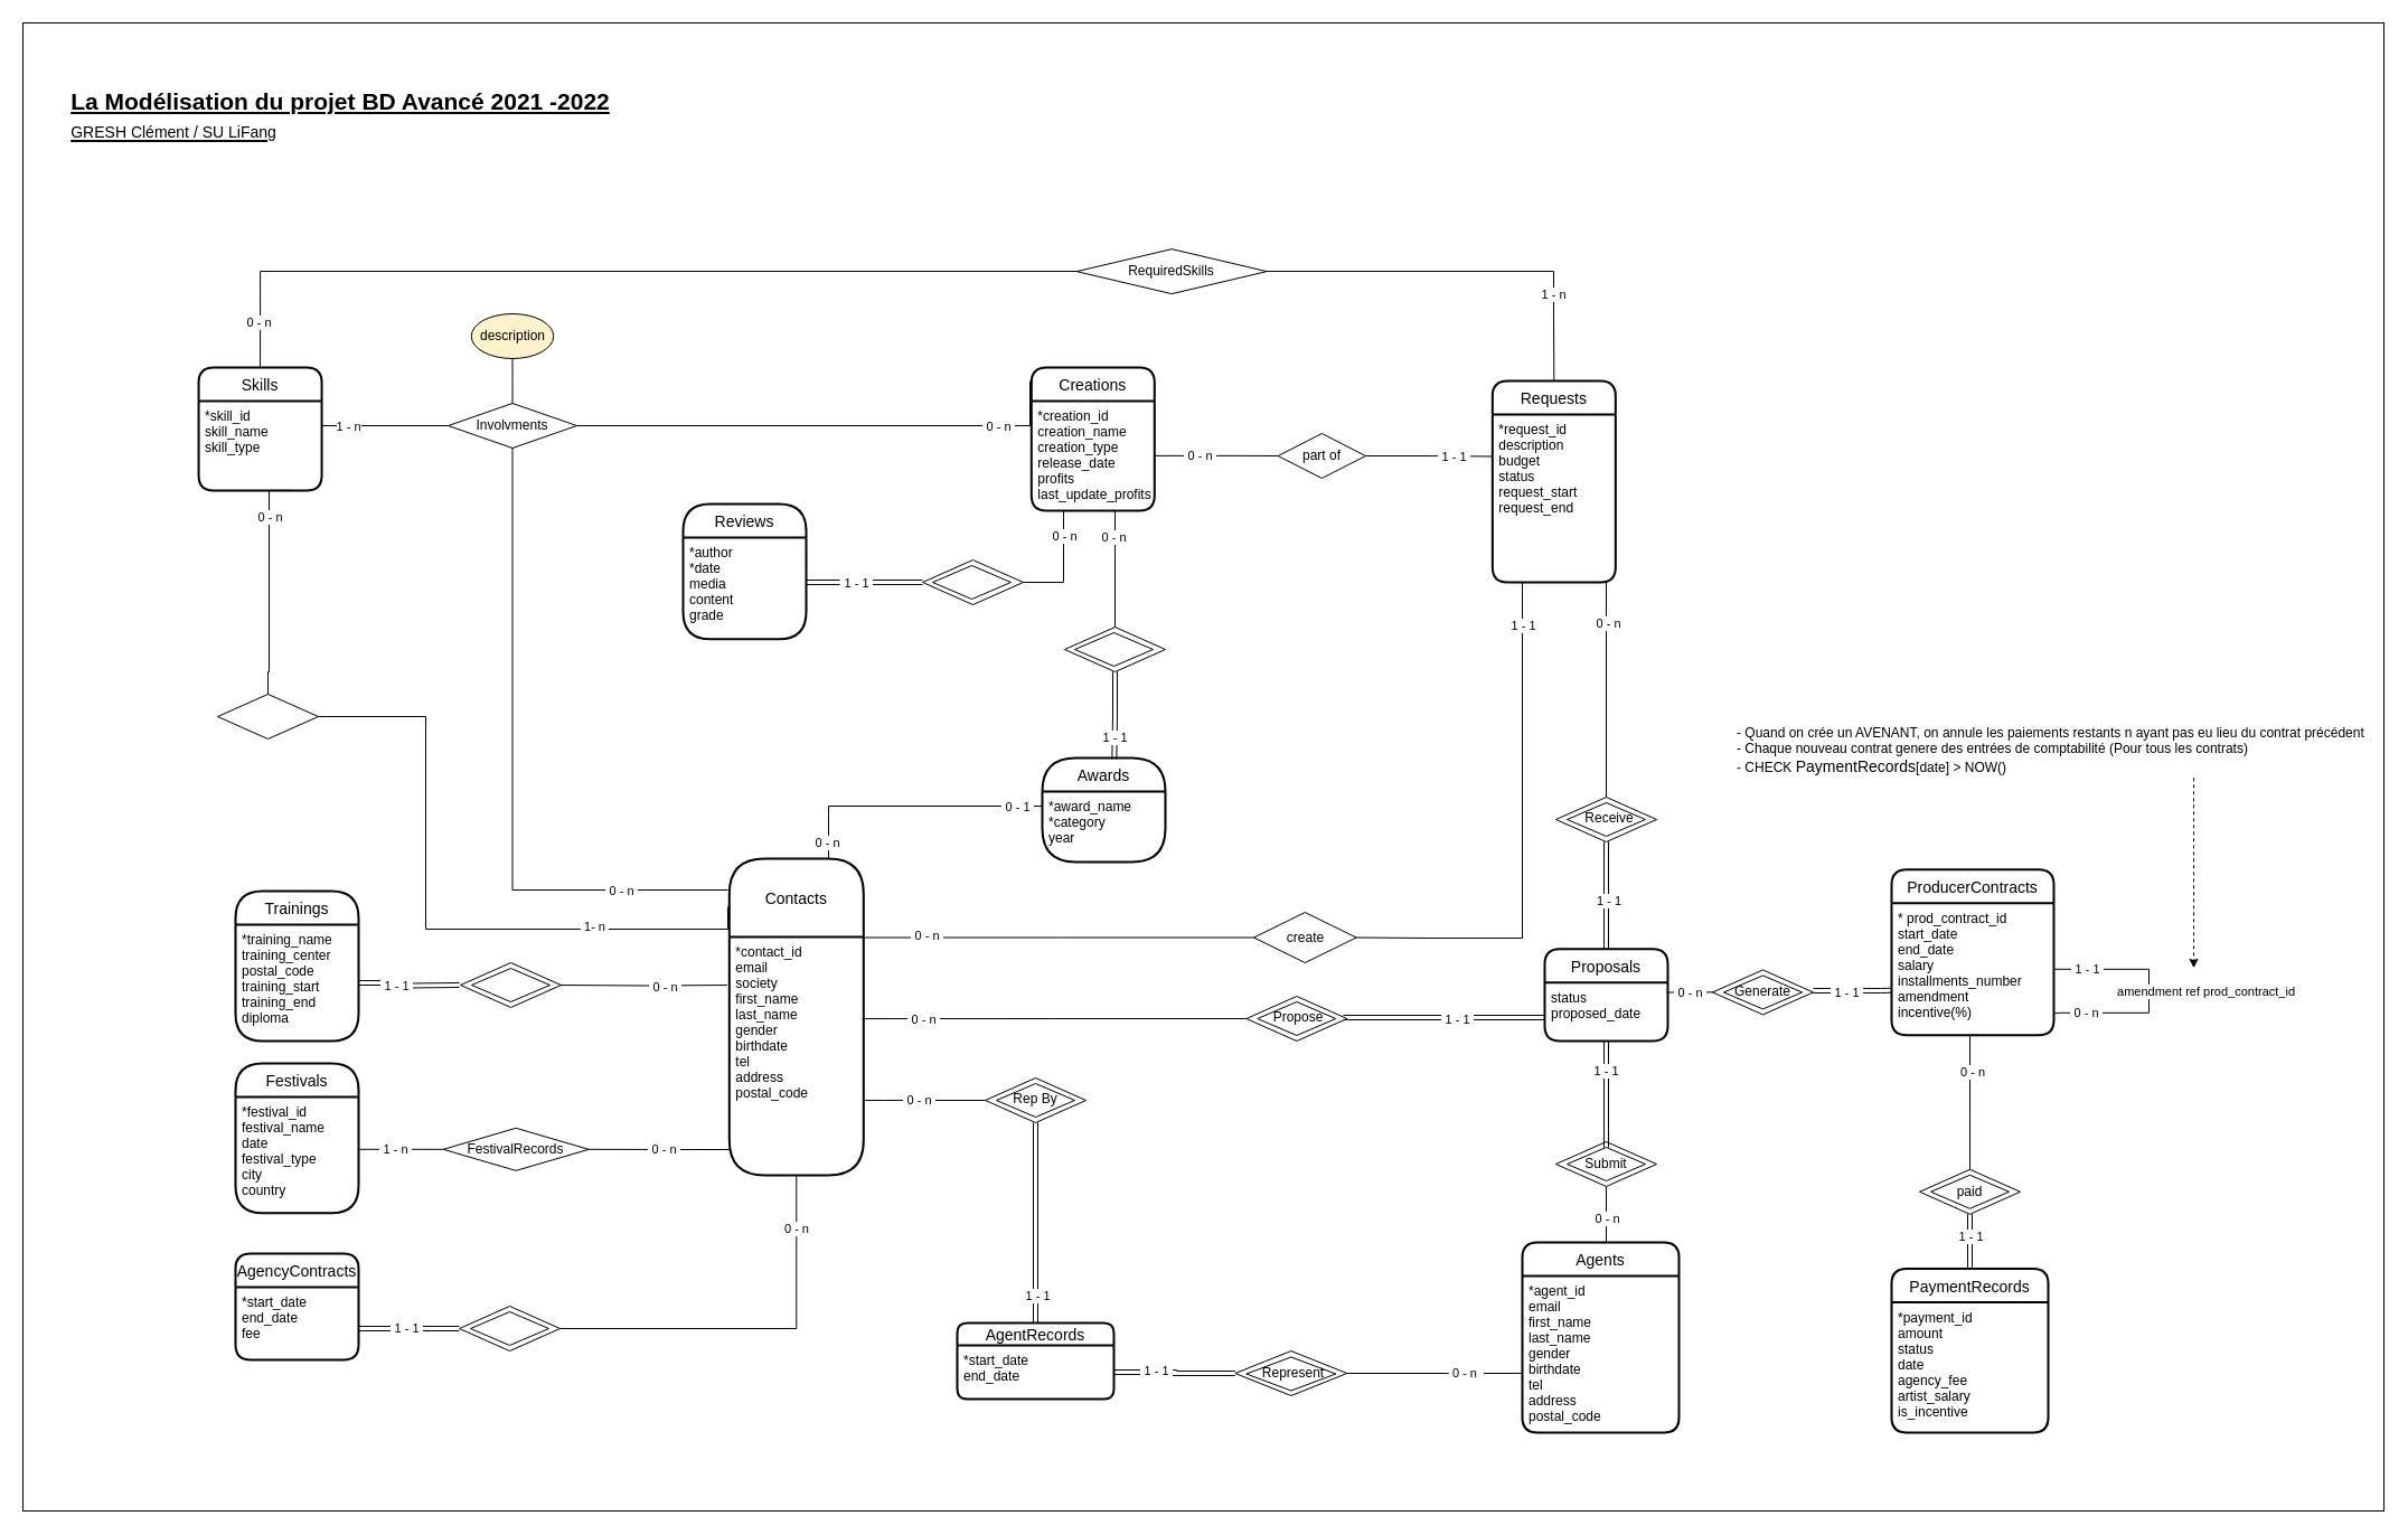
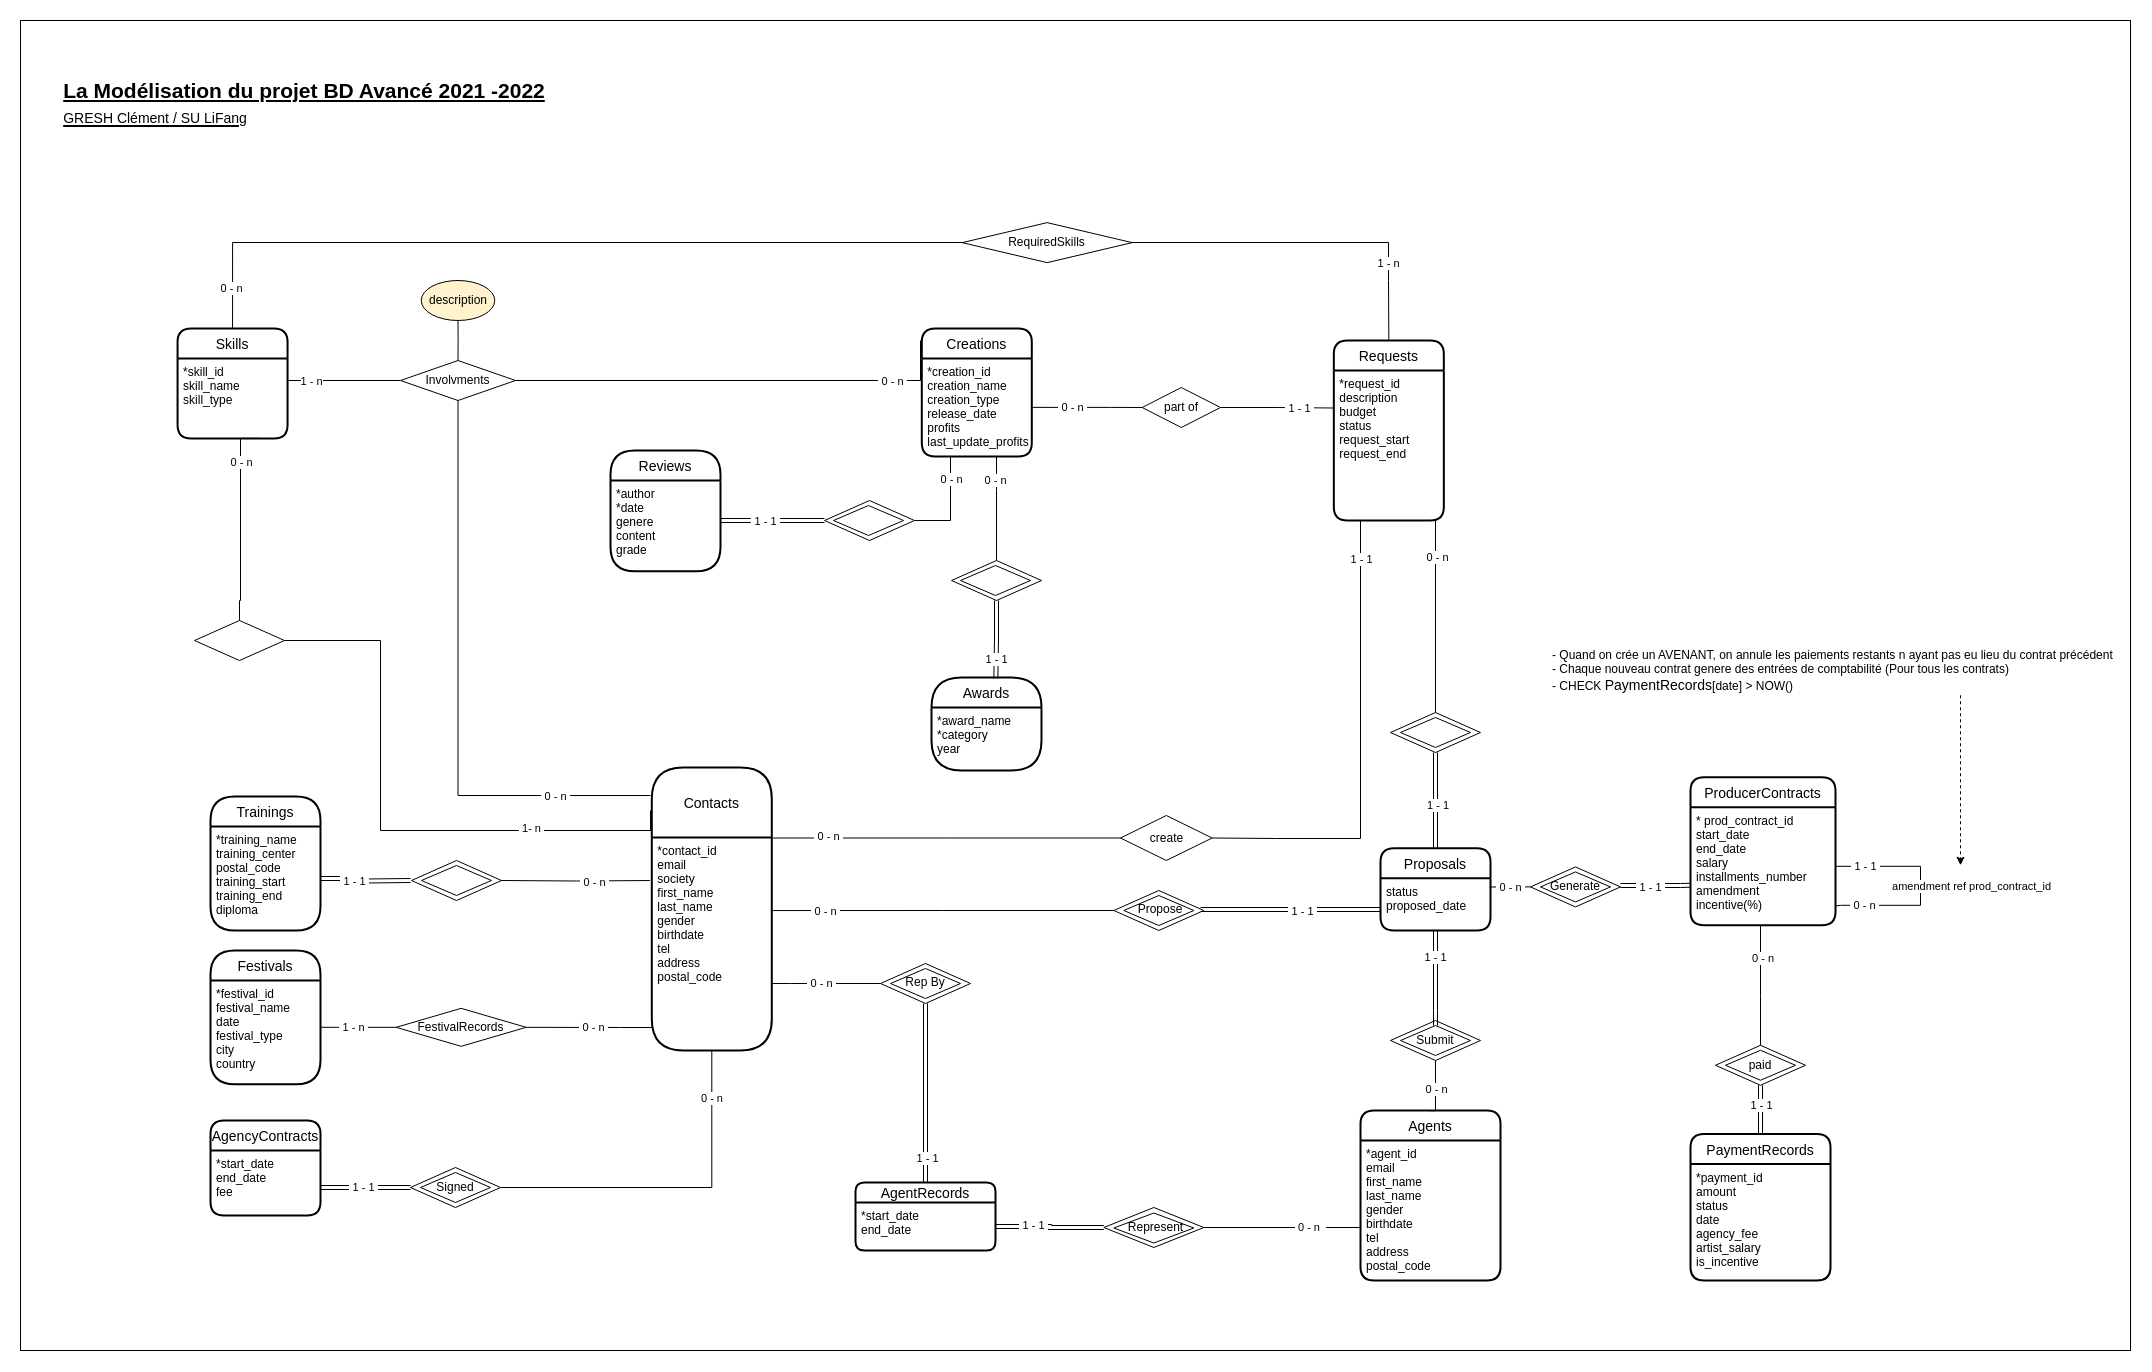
- <mxCell id="130" value="*author&#10;*date&#10;media&#10;content&#10;grade" style="align=left;strokeColor=none;fillColor=none;spacingLeft=4;fontSize=12;verticalAlign=top;resizable=0;rotatable=0;part=1;" parent="129" vertex="1"><mxGeometry y="30" width="110" height="90.86" as="geometry" /></mxCell>
+ <mxCell id="130" value="*author&#10;*date&#10;genere&#10;content&#10;grade" style="align=left;strokeColor=none;fillColor=none;spacingLeft=4;fontSize=12;verticalAlign=top;resizable=0;rotatable=0;part=1;" parent="129" vertex="1"><mxGeometry y="30" width="110" height="90.86" as="geometry" /></mxCell>
- <mxCell id="4" style="edgeStyle=orthogonalEdgeStyle;rounded=0;orthogonalLoop=1;jettySize=auto;html=1;endArrow=none;endFill=0;" parent="1" source="7" target="128" edge="1"><mxGeometry relative="1" as="geometry"><Array as="points"><mxPoint x="740" y="720" /></Array></mxGeometry></mxCell>
- <mxCell id="5" value="&amp;nbsp;0 - 1&amp;nbsp;" style="edgeLabel;html=1;align=center;verticalAlign=middle;resizable=0;points=[];" parent="4" vertex="1" connectable="0"><mxGeometry x="0.808" relative="1" as="geometry"><mxPoint as="offset" /></mxGeometry></mxCell>
- <mxCell id="6" value="&amp;nbsp;0 - n&amp;nbsp;" style="edgeLabel;html=1;align=center;verticalAlign=middle;resizable=0;points=[];" parent="4" vertex="1" connectable="0"><mxGeometry x="-0.878" y="2" relative="1" as="geometry"><mxPoint as="offset" /></mxGeometry></mxCell>
- <mxCell id="90" value="Receive" style="text;html=1;strokeColor=none;fillColor=none;align=center;verticalAlign=middle;whiteSpace=wrap;rounded=0;" parent="88" vertex="1"><mxGeometry x="8.0" y="-1" width="60" height="30" as="geometry" /></mxCell>
+ <mxCell id="26" value="Signed" style="text;html=1;strokeColor=none;fillColor=none;align=center;verticalAlign=middle;whiteSpace=wrap;rounded=0;" parent="24" vertex="1"><mxGeometry x="5" y="4.547e-13" width="60" height="30" as="geometry" /></mxCell>
